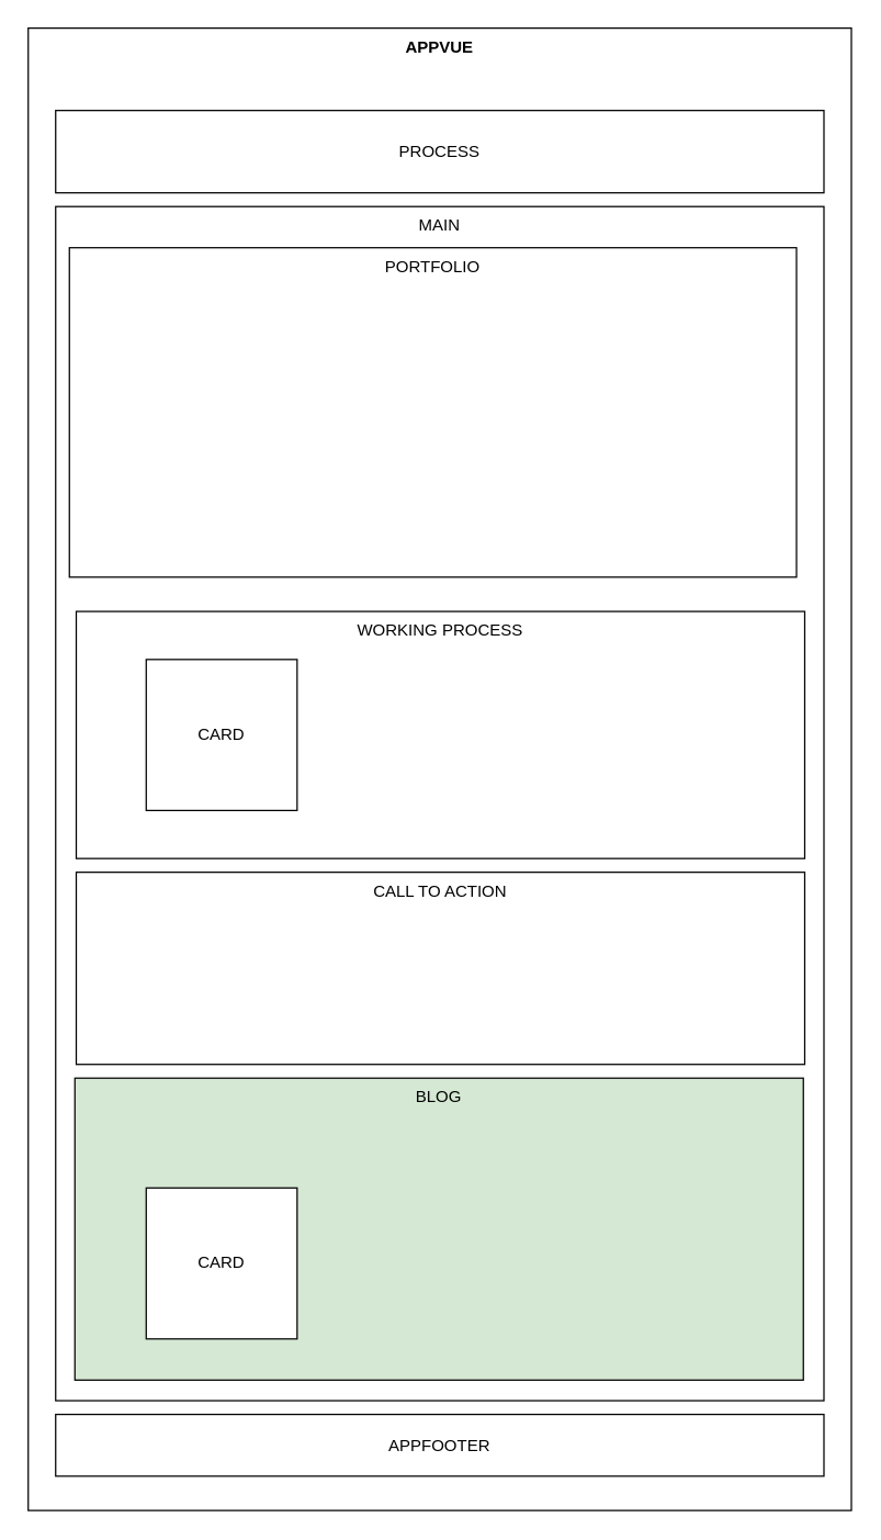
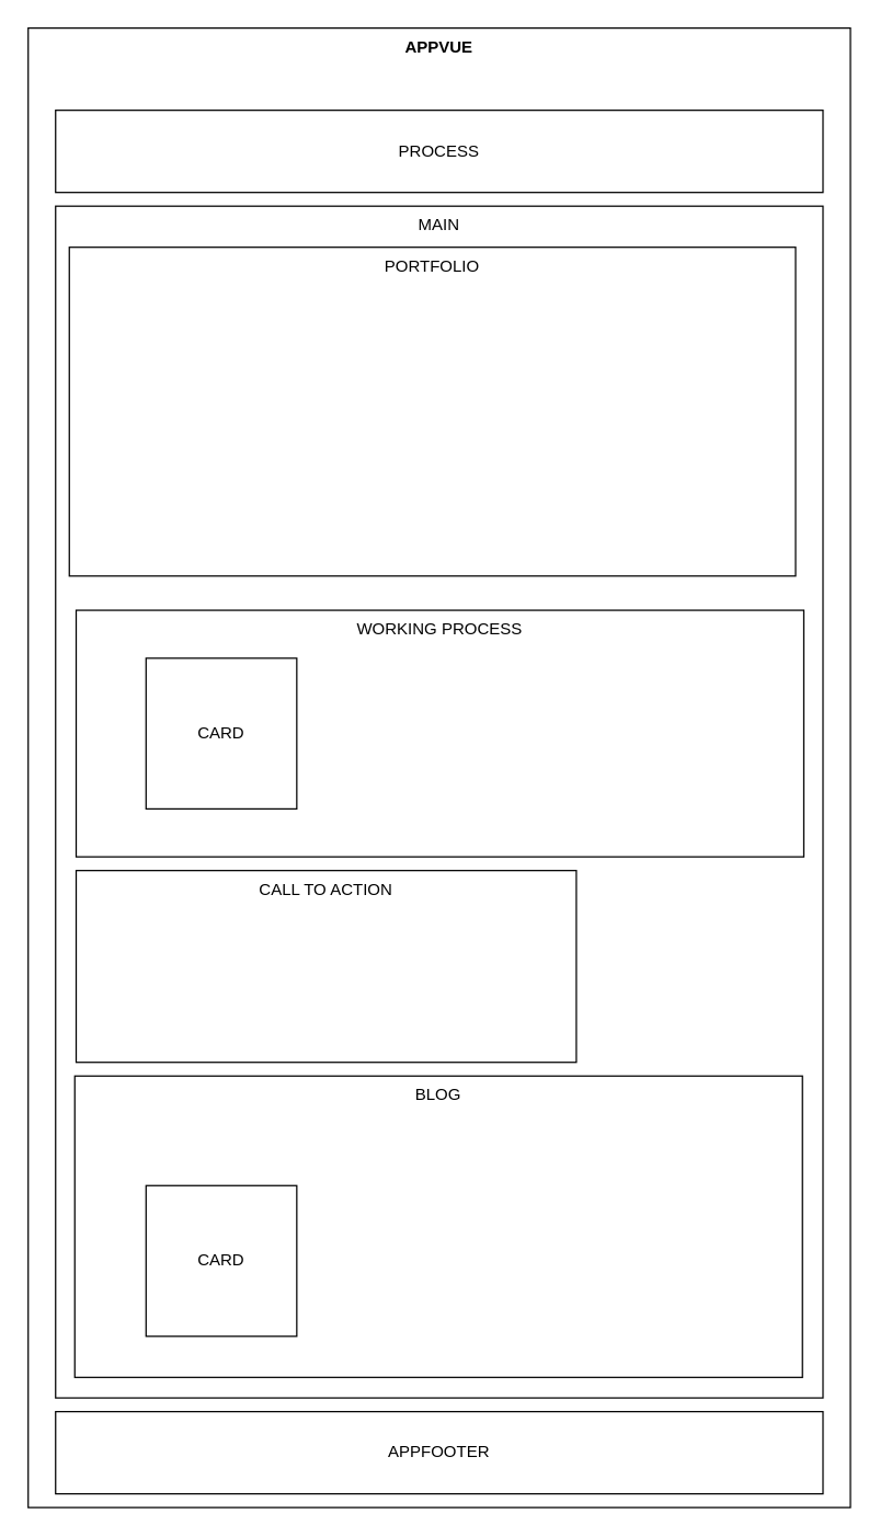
- <mxCell id="8" value="CALL TO ACTION" style="rounded=0;whiteSpace=wrap;html=1;verticalAlign=top;" parent="1" vertex="1"><mxGeometry x="55" y="635" width="531" height="140" as="geometry" /></mxCell>
+ <mxCell id="8" value="CALL TO ACTION" style="rounded=0;whiteSpace=wrap;html=1;verticalAlign=top;" parent="1" vertex="1"><mxGeometry x="55" y="635" width="365" height="140" as="geometry" /></mxCell>
- <mxCell id="9" value="BLOG&lt;br&gt;" style="rounded=0;whiteSpace=wrap;html=1;verticalAlign=top;fillColor=#d5e8d4;" parent="1" vertex="1"><mxGeometry x="54" y="785" width="531" height="220" as="geometry" /></mxCell>
+ <mxCell id="9" value="BLOG&lt;br&gt;" style="rounded=0;whiteSpace=wrap;html=1;verticalAlign=top;" parent="1" vertex="1"><mxGeometry x="54" y="785" width="531" height="220" as="geometry" /></mxCell>
- <mxCell id="5" value="APPFOOTER" style="rounded=0;whiteSpace=wrap;html=1;" parent="1" vertex="1"><mxGeometry x="40" y="1030" width="560" height="45" as="geometry" /></mxCell>
+ <mxCell id="5" value="APPFOOTER" style="rounded=0;whiteSpace=wrap;html=1;" parent="1" vertex="1"><mxGeometry x="40" y="1030" width="560" height="60" as="geometry" /></mxCell>
